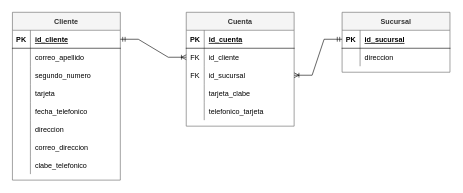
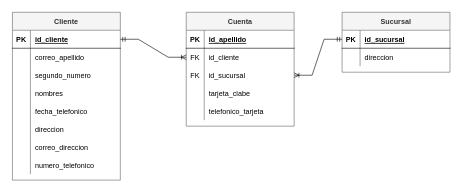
- <mxCell id="31" value="id_cuenta" style="shape=partialRectangle;connectable=0;fillColor=none;top=0;left=0;bottom=0;right=0;align=left;spacingLeft=6;fontStyle=5;overflow=hidden;" parent="29" vertex="1"><mxGeometry x="30" width="150" height="30" as="geometry"><mxRectangle width="150" height="30" as="alternateBounds" /></mxGeometry></mxCell>
+ <mxCell id="31" value="id_apellido" style="shape=partialRectangle;connectable=0;fillColor=none;top=0;left=0;bottom=0;right=0;align=left;spacingLeft=6;fontStyle=5;overflow=hidden;" parent="29" vertex="1"><mxGeometry x="30" width="150" height="30" as="geometry"><mxRectangle width="150" height="30" as="alternateBounds" /></mxGeometry></mxCell>
- <mxCell id="14" value="tarjeta" style="shape=partialRectangle;connectable=0;fillColor=none;top=0;left=0;bottom=0;right=0;align=left;spacingLeft=6;overflow=hidden;" parent="12" vertex="1"><mxGeometry x="30" width="150" height="30" as="geometry"><mxRectangle width="150" height="30" as="alternateBounds" /></mxGeometry></mxCell>
+ <mxCell id="14" value="nombres" style="shape=partialRectangle;connectable=0;fillColor=none;top=0;left=0;bottom=0;right=0;align=left;spacingLeft=6;overflow=hidden;" parent="12" vertex="1"><mxGeometry x="30" width="150" height="30" as="geometry"><mxRectangle width="150" height="30" as="alternateBounds" /></mxGeometry></mxCell>
- <mxCell id="26" value="clabe_telefonico" style="shape=partialRectangle;connectable=0;fillColor=none;top=0;left=0;bottom=0;right=0;align=left;spacingLeft=6;overflow=hidden;" parent="24" vertex="1"><mxGeometry x="30" width="150" height="30" as="geometry"><mxRectangle width="150" height="30" as="alternateBounds" /></mxGeometry></mxCell>
+ <mxCell id="26" value="numero_telefonico" style="shape=partialRectangle;connectable=0;fillColor=none;top=0;left=0;bottom=0;right=0;align=left;spacingLeft=6;overflow=hidden;" parent="24" vertex="1"><mxGeometry x="30" width="150" height="30" as="geometry"><mxRectangle width="150" height="30" as="alternateBounds" /></mxGeometry></mxCell>
